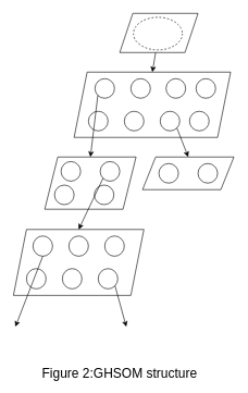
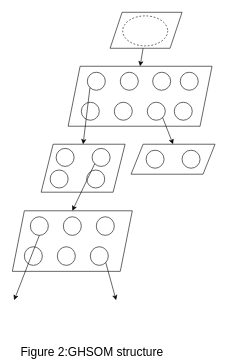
- <mxCell id="36" value="&lt;font style=&quot;font-size: 20px&quot;&gt;Figure 2:GHSOM structure&lt;/font&gt;" style="text;html=1;strokeColor=none;fillColor=none;align=center;verticalAlign=middle;whiteSpace=wrap;rounded=0;" vertex="1" parent="1"><mxGeometry x="36" y="560" width="294" height="20" as="geometry" /></mxCell>
+ <mxCell id="36" value="&lt;font style=&quot;font-size: 20px&quot;&gt;Figure 2:GHSOM structure&lt;/font&gt;" style="text;html=1;strokeColor=none;fillColor=none;align=center;verticalAlign=middle;whiteSpace=wrap;rounded=0;" vertex="1" parent="1"><mxGeometry x="6" y="575" width="294" height="20" as="geometry" /></mxCell>
